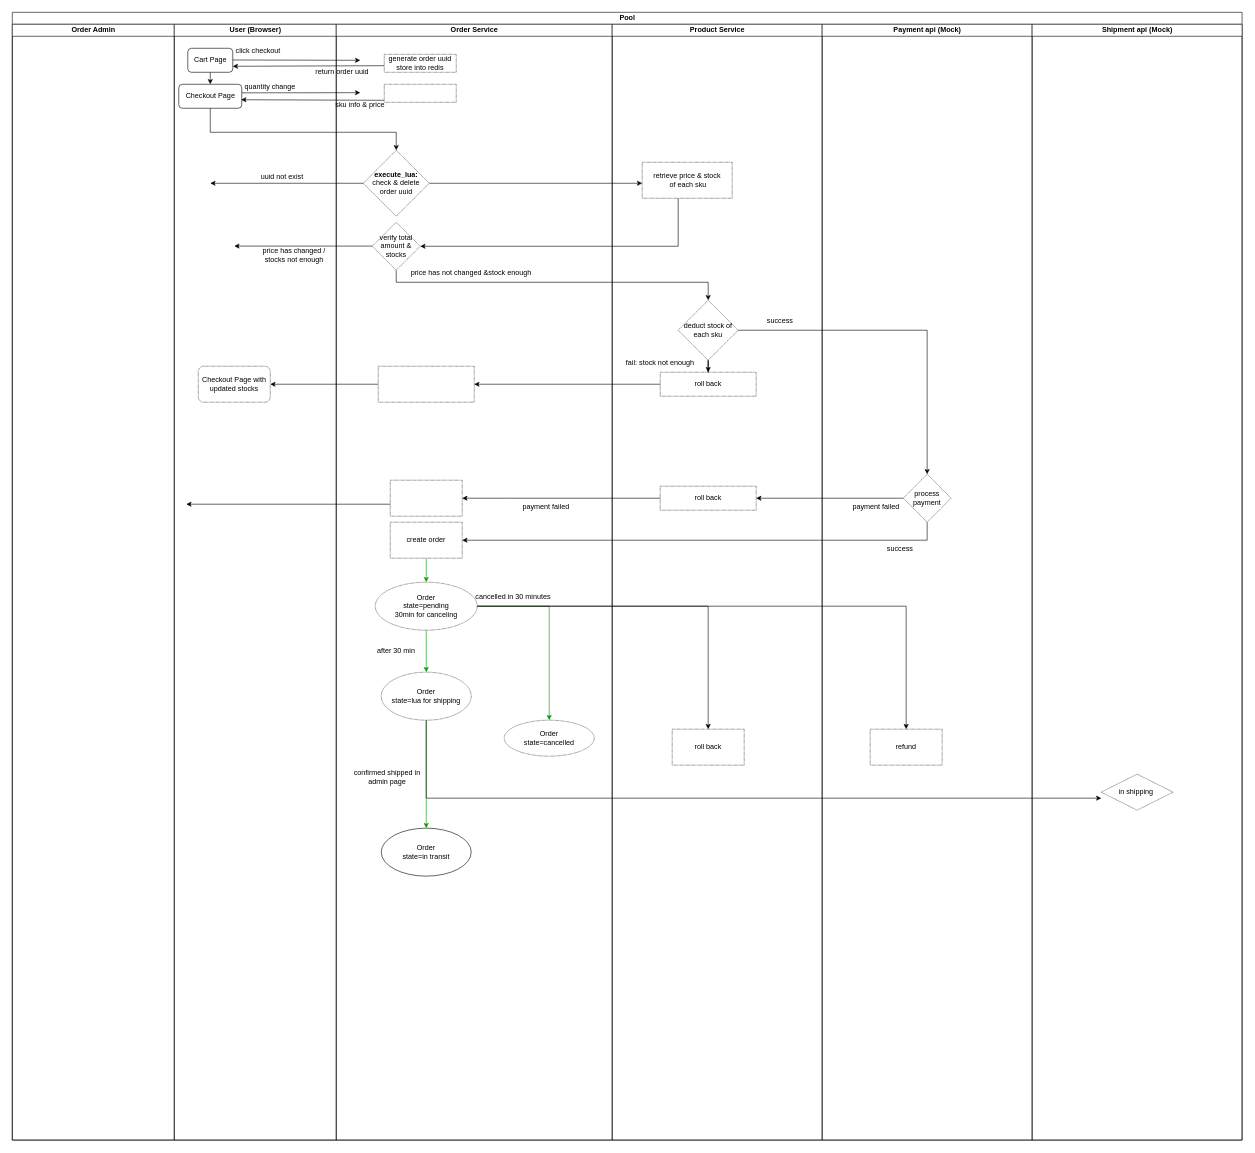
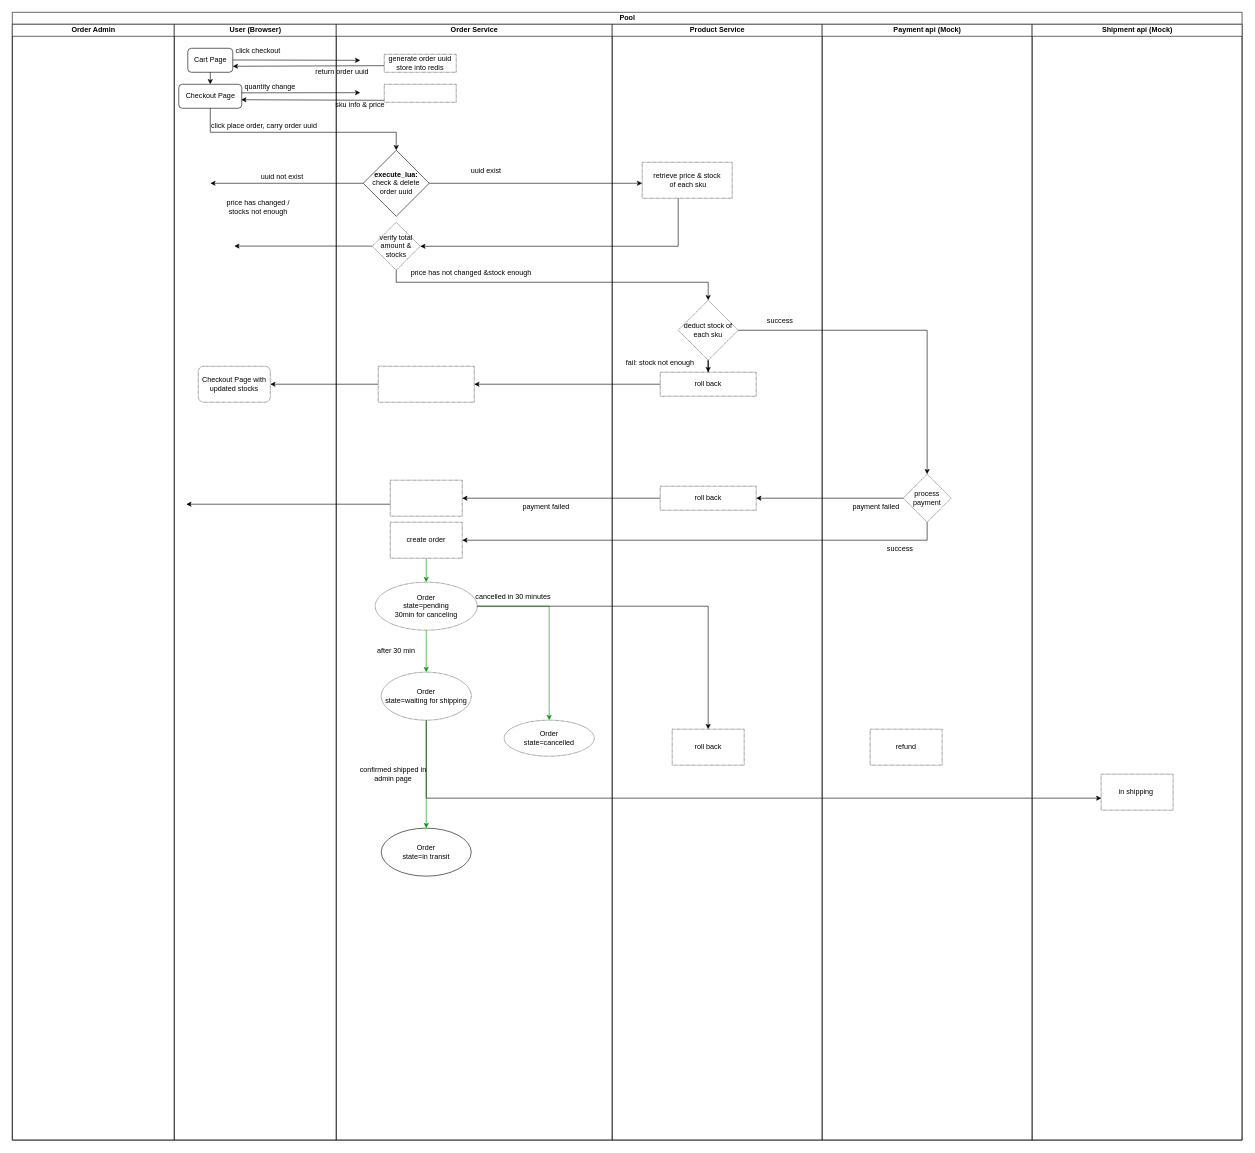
+ <mxCell id="15" value="click place order, carry order uuid" style="text;strokeColor=none;align=center;fillColor=none;html=1;verticalAlign=middle;whiteSpace=wrap;rounded=0;" parent="4" vertex="1"><mxGeometry x="60" y="155" width="180" height="30" as="geometry" /></mxCell>
+ <mxCell id="27" value="uuid exist" style="text;strokeColor=none;align=center;fillColor=none;html=1;verticalAlign=middle;whiteSpace=wrap;rounded=0;" parent="20" vertex="1"><mxGeometry x="180" y="230" width="140" height="30" as="geometry" /></mxCell>
- <mxCell id="25" value="&lt;b&gt;execute_lua:&lt;/b&gt;&lt;br&gt;check &amp;amp; delete order uuid" style="rhombus;whiteSpace=wrap;html=1;dashed=1;dashPattern=1 1;align=center;" parent="20" vertex="1"><mxGeometry x="45" y="210" width="110" height="110" as="geometry" /></mxCell>
+ <mxCell id="25" value="&lt;b&gt;execute_lua:&lt;/b&gt;&lt;br&gt;check &amp;amp; delete order uuid" style="rhombus;whiteSpace=wrap;html=1;dashed=0;dashPattern=1 1;align=center;" parent="20" vertex="1"><mxGeometry x="45" y="210" width="110" height="110" as="geometry" /></mxCell>
- <mxCell id="17" value="price has changed / stocks not enough" style="text;strokeColor=none;align=center;fillColor=none;html=1;verticalAlign=middle;whiteSpace=wrap;rounded=0;" parent="4" vertex="1"><mxGeometry x="130" y="370" width="140" height="30" as="geometry" /></mxCell>
+ <mxCell id="17" value="price has changed / stocks not enough" style="text;strokeColor=none;align=center;fillColor=none;html=1;verticalAlign=middle;whiteSpace=wrap;rounded=0;" parent="4" vertex="1"><mxGeometry x="70" y="290" width="140" height="30" as="geometry" /></mxCell>
- <mxCell id="68" style="edgeStyle=orthogonalEdgeStyle;rounded=0;orthogonalLoop=1;jettySize=auto;html=1;entryX=0.5;entryY=0;entryDx=0;entryDy=0;" parent="2" source="37" target="56" edge="1"><mxGeometry relative="1" as="geometry" /></mxCell>
- <mxCell id="39" value="Order&lt;br&gt;state=lua for shipping" style="ellipse;whiteSpace=wrap;html=1;dashed=1;dashPattern=1 1;" parent="20" vertex="1"><mxGeometry x="75" y="1080" width="150" height="80" as="geometry" /></mxCell>
+ <mxCell id="39" value="Order&lt;br&gt;state=waiting for shipping" style="ellipse;whiteSpace=wrap;html=1;dashed=1;dashPattern=1 1;" parent="20" vertex="1"><mxGeometry x="75" y="1080" width="150" height="80" as="geometry" /></mxCell>
- <mxCell id="43" value="confirmed shipped in admin page" style="text;strokeColor=none;align=center;fillColor=none;html=1;verticalAlign=middle;whiteSpace=wrap;rounded=0;" parent="20" vertex="1"><mxGeometry x="15" y="1240" width="140" height="30" as="geometry" /></mxCell>
+ <mxCell id="43" value="confirmed shipped in admin page" style="text;strokeColor=none;align=center;fillColor=none;html=1;verticalAlign=middle;whiteSpace=wrap;rounded=0;" parent="20" vertex="1"><mxGeometry x="25" y="1235" width="140" height="30" as="geometry" /></mxCell>
- <mxCell id="71" value="in shipping&amp;nbsp;" style="rhombus;whiteSpace=wrap;html=1;dashed=1;dashPattern=1 1;fillColor=none;" parent="70" vertex="1"><mxGeometry x="115.0" y="1250" width="120" height="60" as="geometry" /></mxCell>
+ <mxCell id="71" value="in shipping&amp;nbsp;" style="rounded=0;whiteSpace=wrap;html=1;dashed=1;dashPattern=1 1;fillColor=none;" parent="70" vertex="1"><mxGeometry x="115.0" y="1250" width="120" height="60" as="geometry" /></mxCell>
